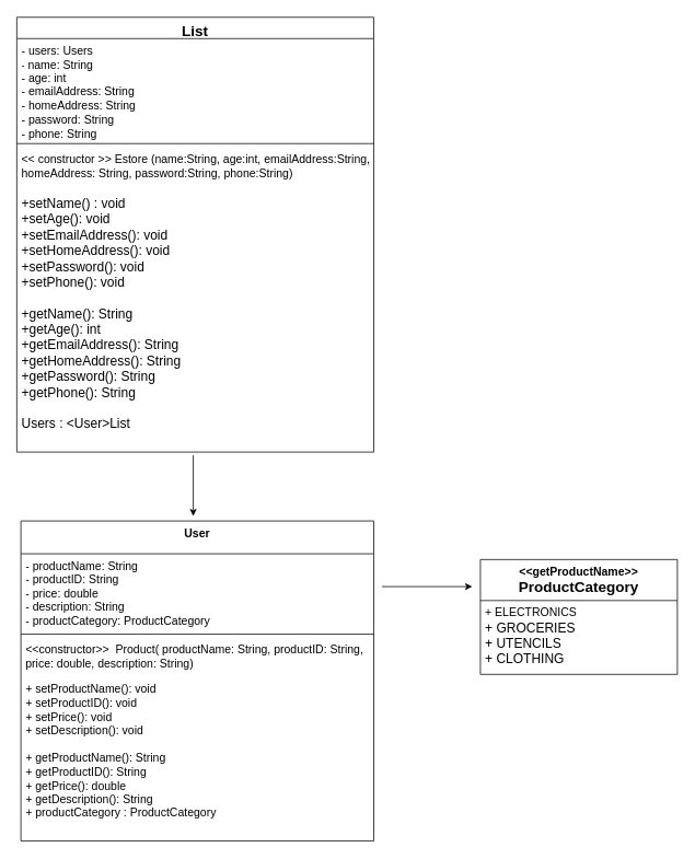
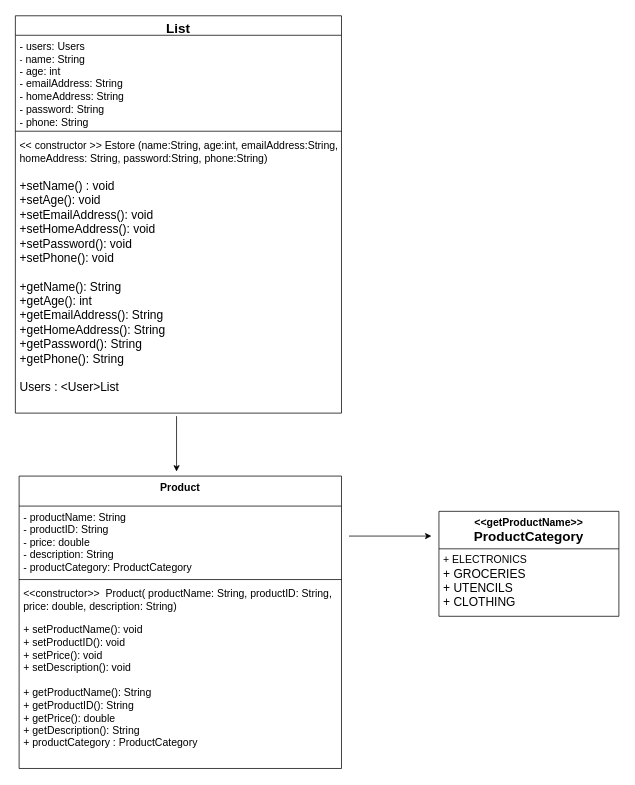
- <mxCell id="6" value="&lt;div&gt;&lt;font style=&quot;font-size: 14px;&quot;&gt;User&lt;/font&gt;&lt;/div&gt;" style="swimlane;fontStyle=1;align=center;verticalAlign=top;childLayout=stackLayout;horizontal=1;startSize=40;horizontalStack=0;resizeParent=1;resizeParentMax=0;resizeLast=0;collapsible=1;marginBottom=0;whiteSpace=wrap;html=1;" vertex="1" parent="1"><mxGeometry x="25" y="634" width="430" height="390" as="geometry" /></mxCell>
+ <mxCell id="6" value="&lt;div&gt;&lt;font style=&quot;font-size: 14px;&quot;&gt;Product&lt;/font&gt;&lt;/div&gt;" style="swimlane;fontStyle=1;align=center;verticalAlign=top;childLayout=stackLayout;horizontal=1;startSize=40;horizontalStack=0;resizeParent=1;resizeParentMax=0;resizeLast=0;collapsible=1;marginBottom=0;whiteSpace=wrap;html=1;" vertex="1" parent="1"><mxGeometry x="25" y="634" width="430" height="390" as="geometry" /></mxCell>
